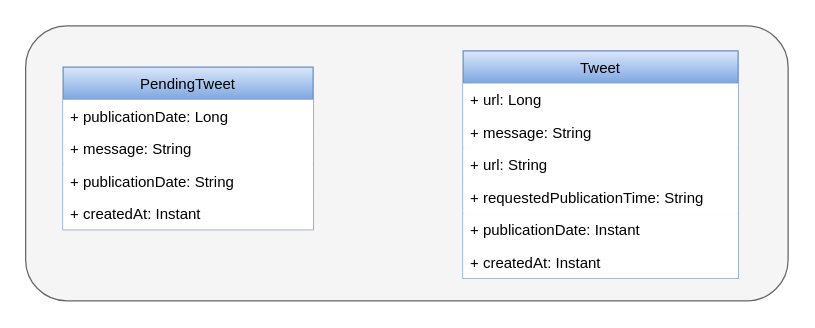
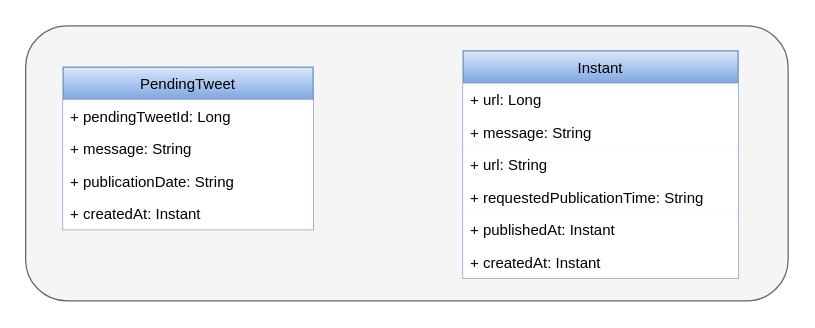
- <mxCell id="8" value="Tweet" style="swimlane;fontStyle=0;childLayout=stackLayout;horizontal=1;startSize=26;fillColor=#dae8fc;horizontalStack=0;resizeParent=1;resizeParentMax=0;resizeLast=0;collapsible=1;marginBottom=0;strokeColor=#6c8ebf;gradientColor=#7ea6e0;" vertex="1" parent="1"><mxGeometry x="370" y="40" width="220" height="182" as="geometry" /></mxCell>
+ <mxCell id="8" value="Instant" style="swimlane;fontStyle=0;childLayout=stackLayout;horizontal=1;startSize=26;fillColor=#dae8fc;horizontalStack=0;resizeParent=1;resizeParentMax=0;resizeLast=0;collapsible=1;marginBottom=0;strokeColor=#6c8ebf;gradientColor=#7ea6e0;" vertex="1" parent="1"><mxGeometry x="370" y="40" width="220" height="182" as="geometry" /></mxCell>
- <mxCell id="4" value="+ publicationDate: Long" style="text;strokeColor=none;fillColor=default;align=left;verticalAlign=top;spacingLeft=4;spacingRight=4;overflow=hidden;rotatable=0;points=[[0,0.5],[1,0.5]];portConstraint=eastwest;" vertex="1" parent="3"><mxGeometry y="26" width="200" height="26" as="geometry" /></mxCell>
+ <mxCell id="4" value="+ pendingTweetId: Long" style="text;strokeColor=none;fillColor=default;align=left;verticalAlign=top;spacingLeft=4;spacingRight=4;overflow=hidden;rotatable=0;points=[[0,0.5],[1,0.5]];portConstraint=eastwest;" vertex="1" parent="3"><mxGeometry y="26" width="200" height="26" as="geometry" /></mxCell>
- <mxCell id="13" value="+ publicationDate: Instant" style="text;strokeColor=none;fillColor=default;align=left;verticalAlign=top;spacingLeft=4;spacingRight=4;overflow=hidden;rotatable=0;points=[[0,0.5],[1,0.5]];portConstraint=eastwest;" vertex="1" parent="8"><mxGeometry y="130" width="220" height="26" as="geometry" /></mxCell>
+ <mxCell id="13" value="+ publishedAt: Instant" style="text;strokeColor=none;fillColor=default;align=left;verticalAlign=top;spacingLeft=4;spacingRight=4;overflow=hidden;rotatable=0;points=[[0,0.5],[1,0.5]];portConstraint=eastwest;" vertex="1" parent="8"><mxGeometry y="130" width="220" height="26" as="geometry" /></mxCell>
